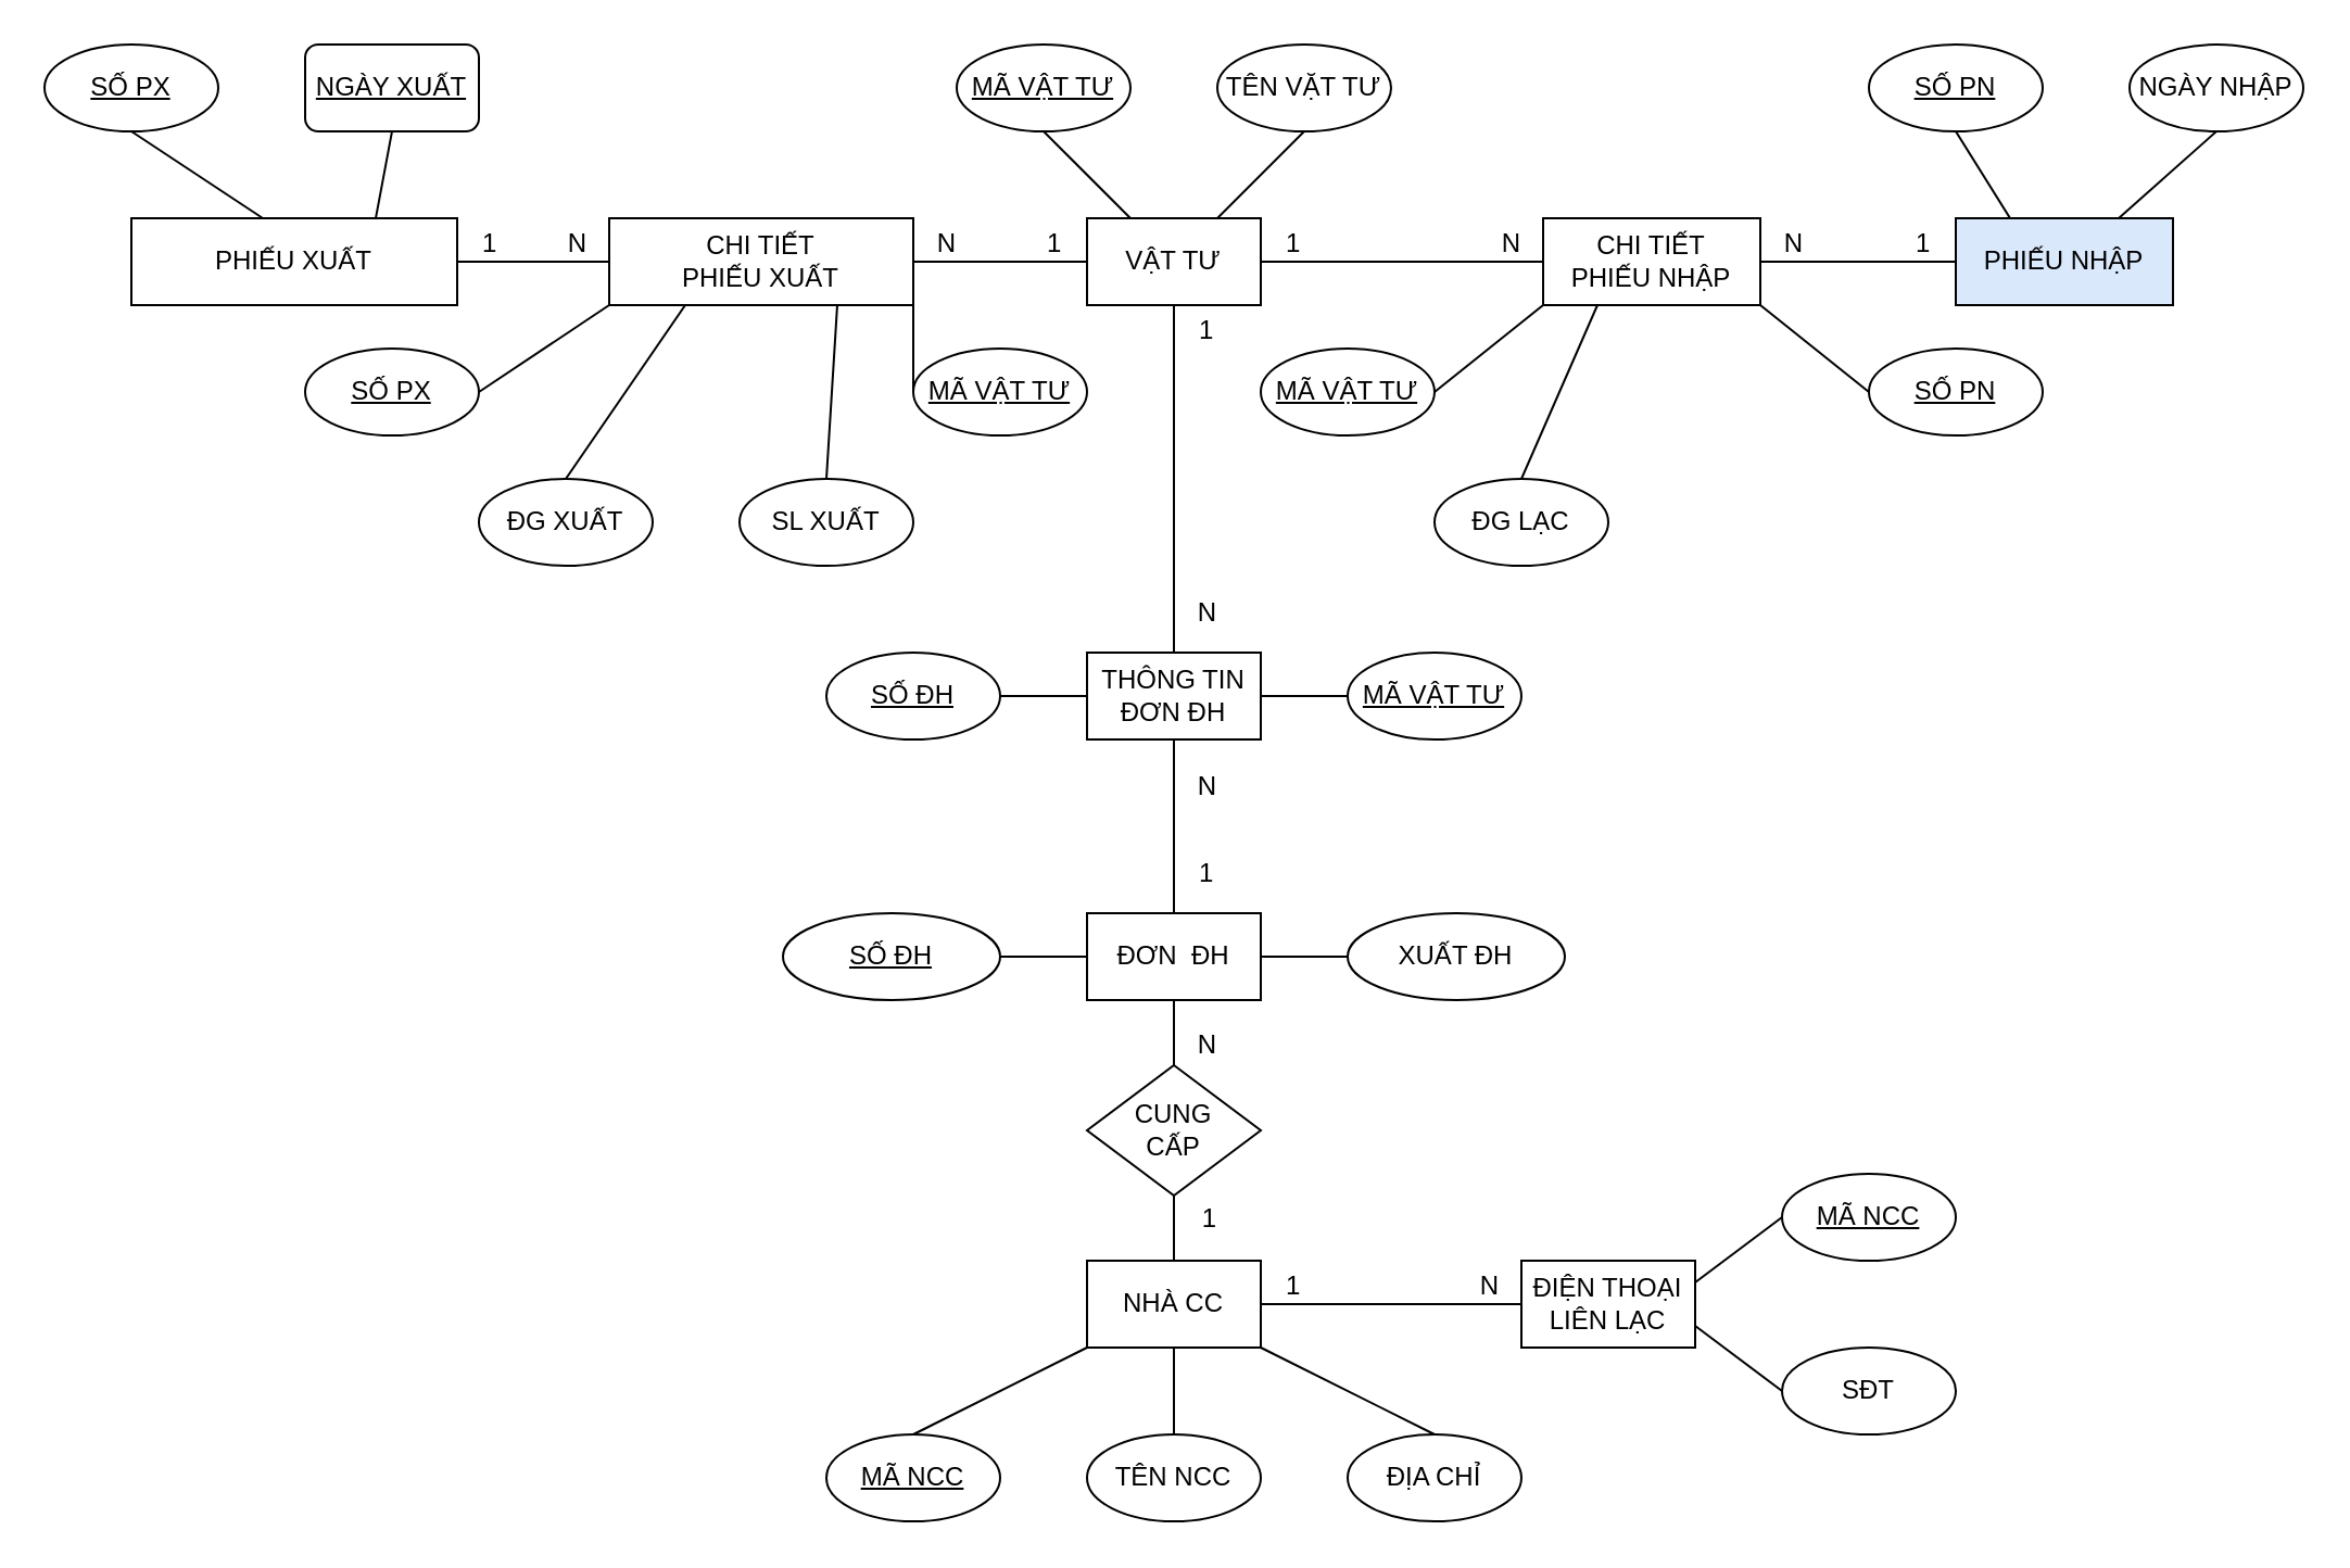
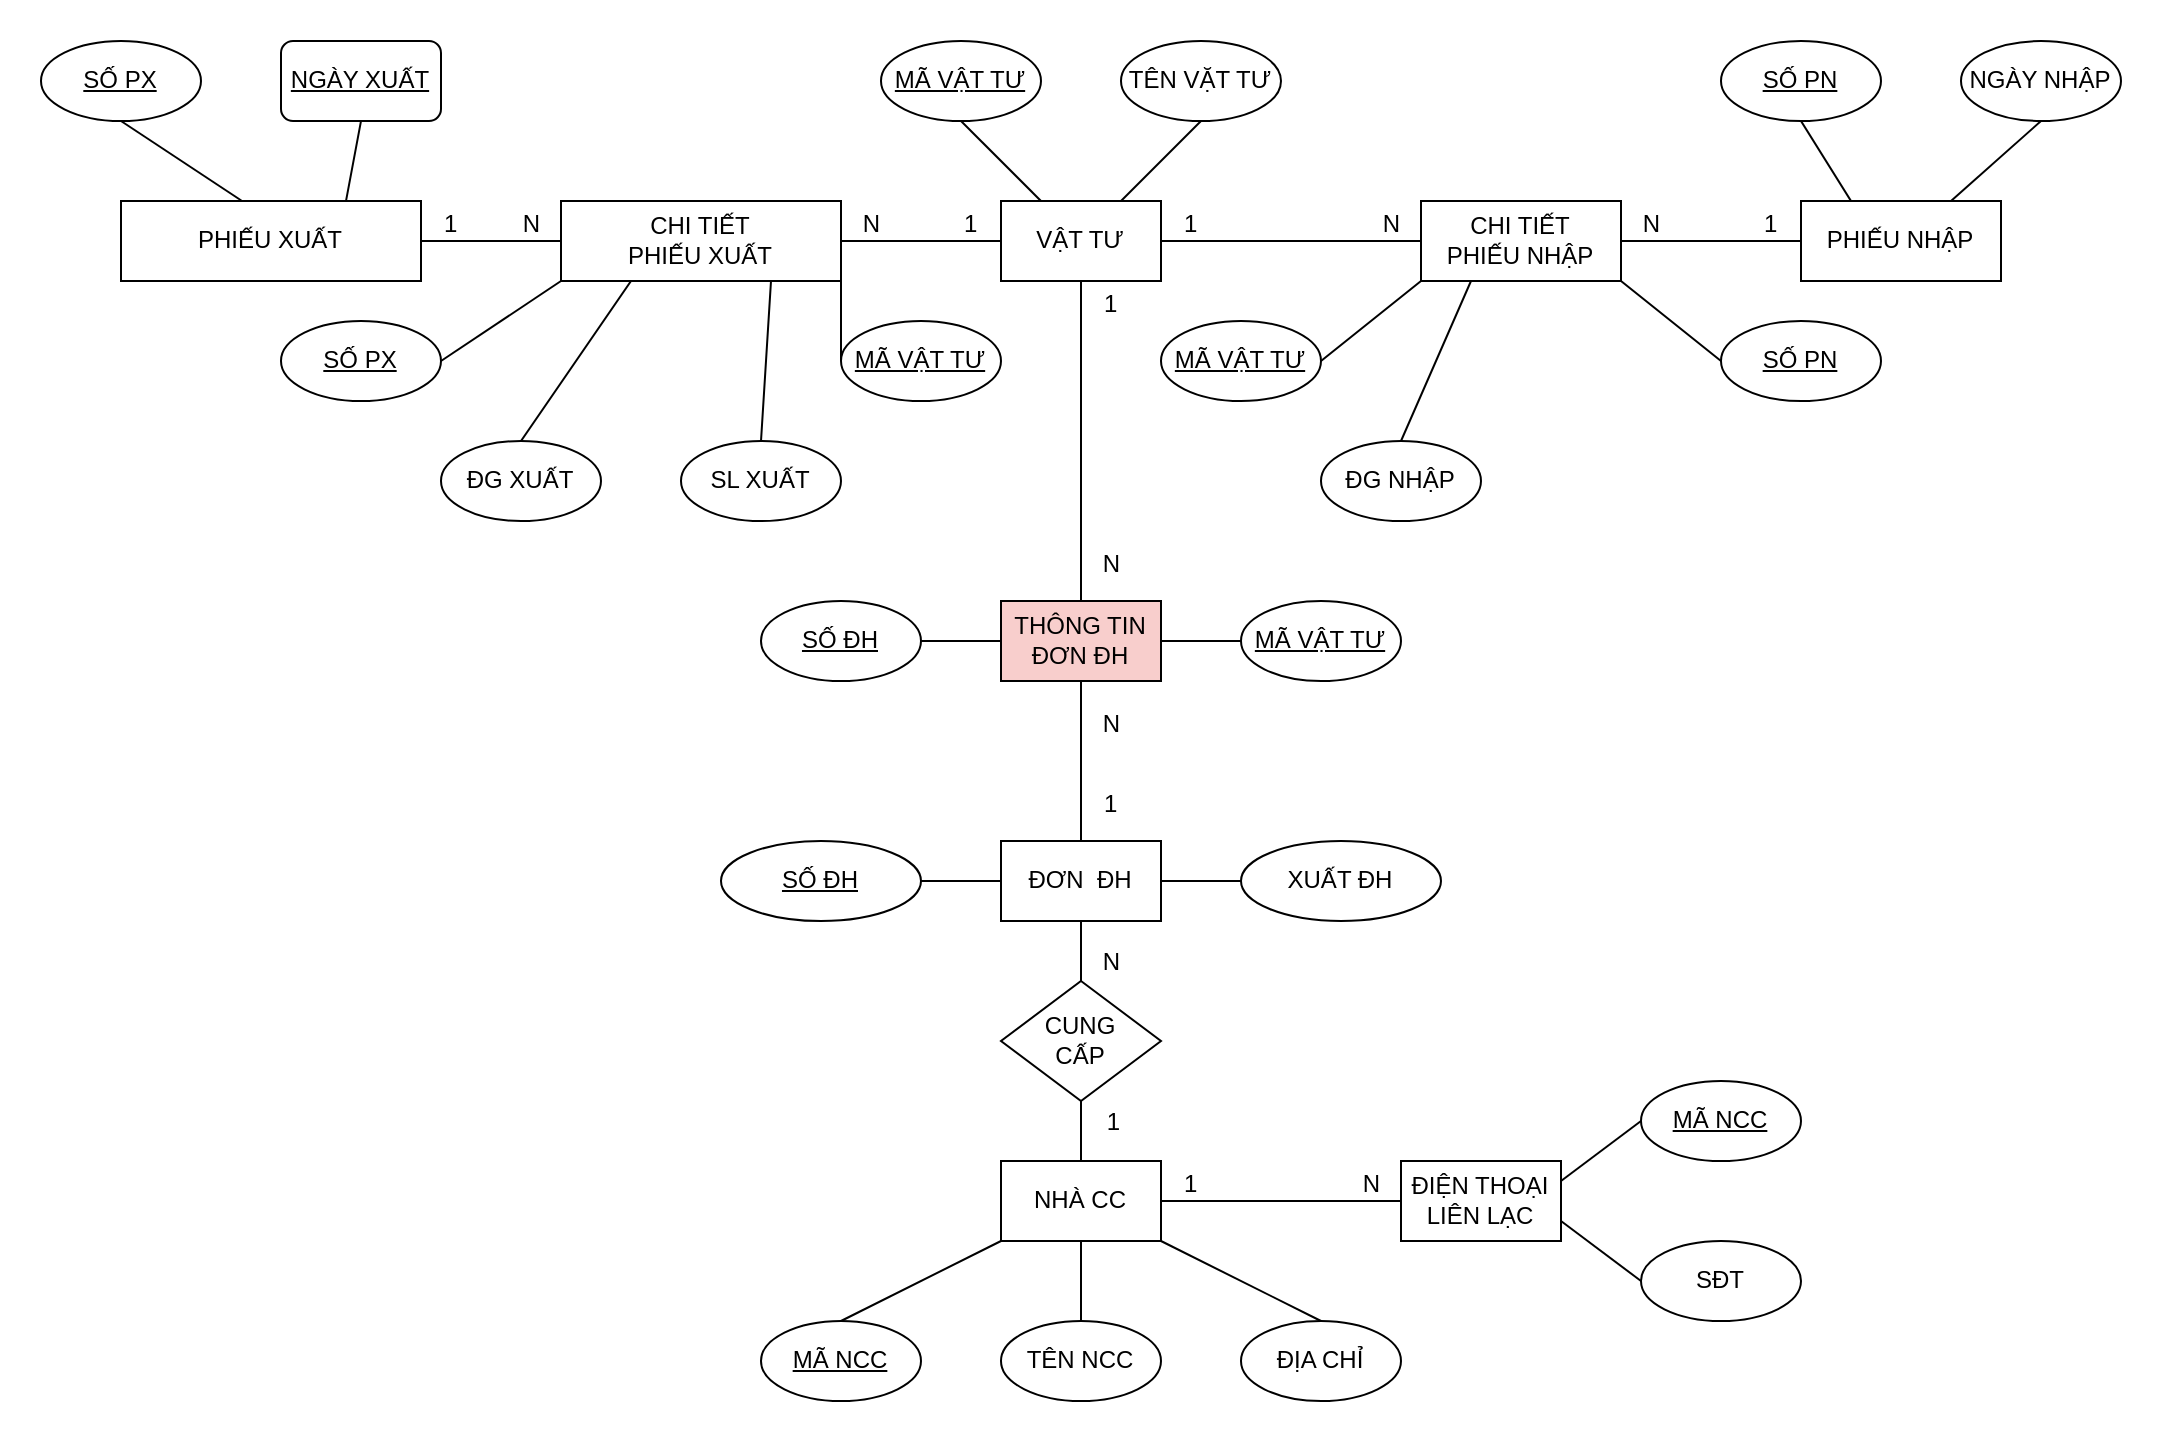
- <mxCell id="4" value="PHIẾU NHẬP" style="whiteSpace=wrap;html=1;align=center;fillColor=#dae8fc;" vertex="1" parent="1"><mxGeometry x="900" y="100" width="100" height="40" as="geometry" /></mxCell>
+ <mxCell id="4" value="PHIẾU NHẬP" style="whiteSpace=wrap;html=1;align=center;" vertex="1" parent="1"><mxGeometry x="900" y="100" width="100" height="40" as="geometry" /></mxCell>
- <mxCell id="29" value="ĐG LẠC" style="ellipse;whiteSpace=wrap;html=1;align=center;" vertex="1" parent="1"><mxGeometry x="660" y="220" width="80" height="40" as="geometry" /></mxCell>
+ <mxCell id="29" value="ĐG NHẬP" style="ellipse;whiteSpace=wrap;html=1;align=center;" vertex="1" parent="1"><mxGeometry x="660" y="220" width="80" height="40" as="geometry" /></mxCell>
- <mxCell id="35" value="THÔNG TIN&lt;br&gt;ĐƠN ĐH" style="whiteSpace=wrap;html=1;align=center;" vertex="1" parent="1"><mxGeometry x="500" y="300" width="80" height="40" as="geometry" /></mxCell>
+ <mxCell id="35" value="THÔNG TIN&lt;br&gt;ĐƠN ĐH" style="whiteSpace=wrap;html=1;align=center;fillColor=#f8cecc;" vertex="1" parent="1"><mxGeometry x="500" y="300" width="80" height="40" as="geometry" /></mxCell>
